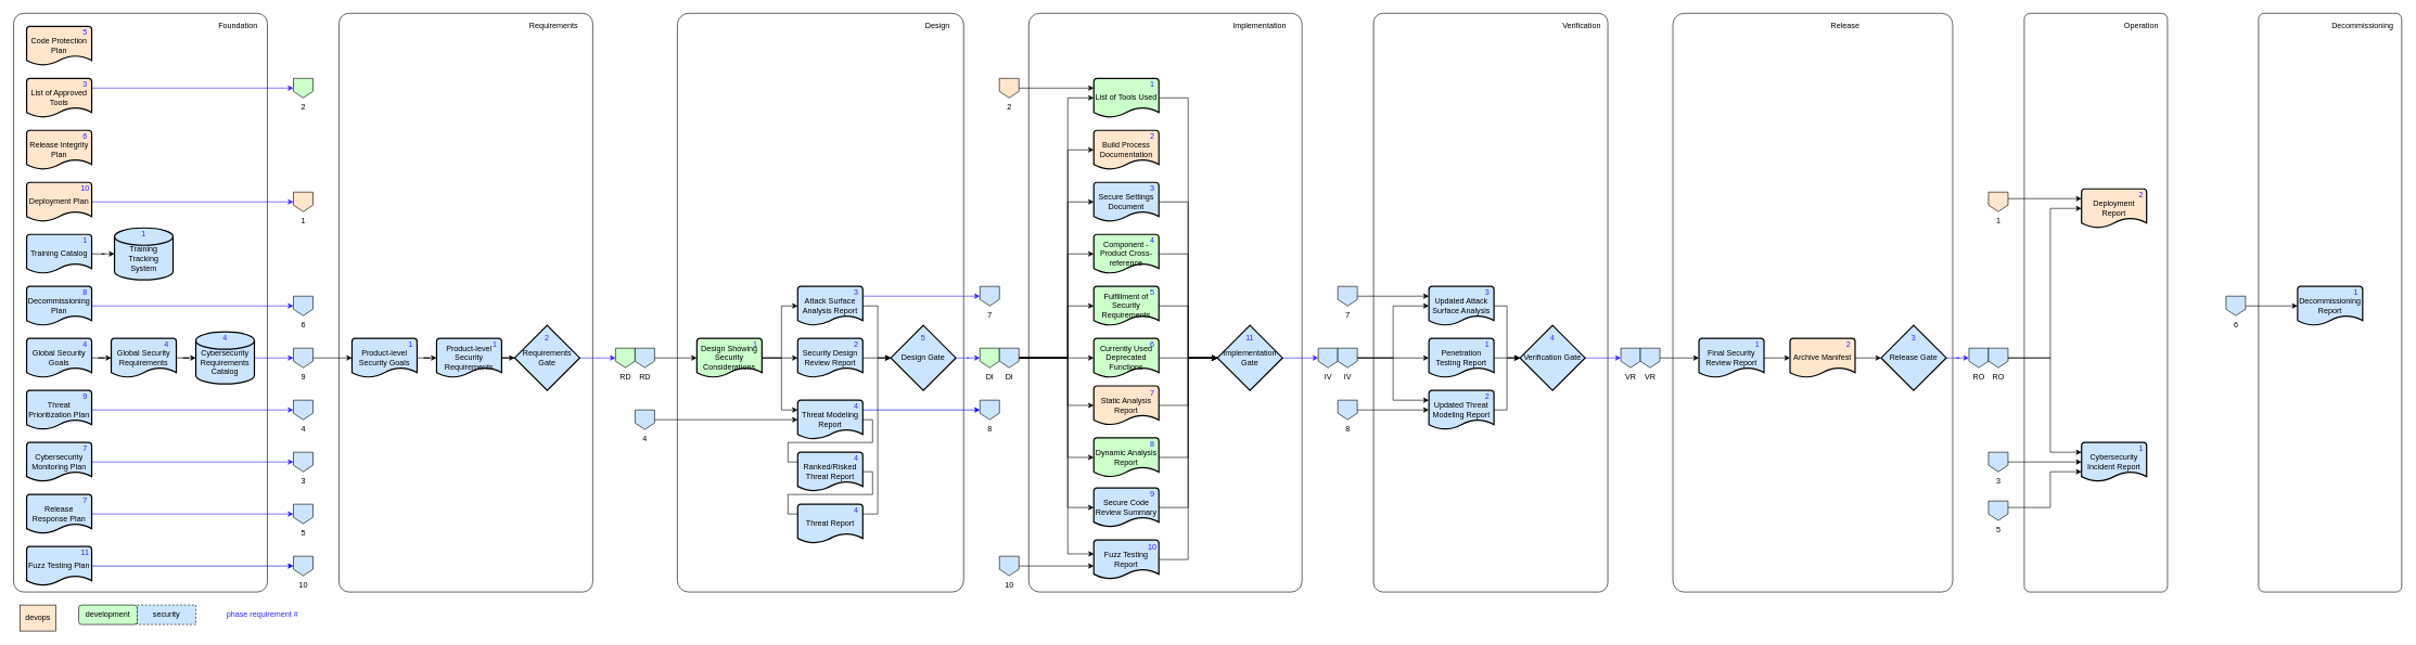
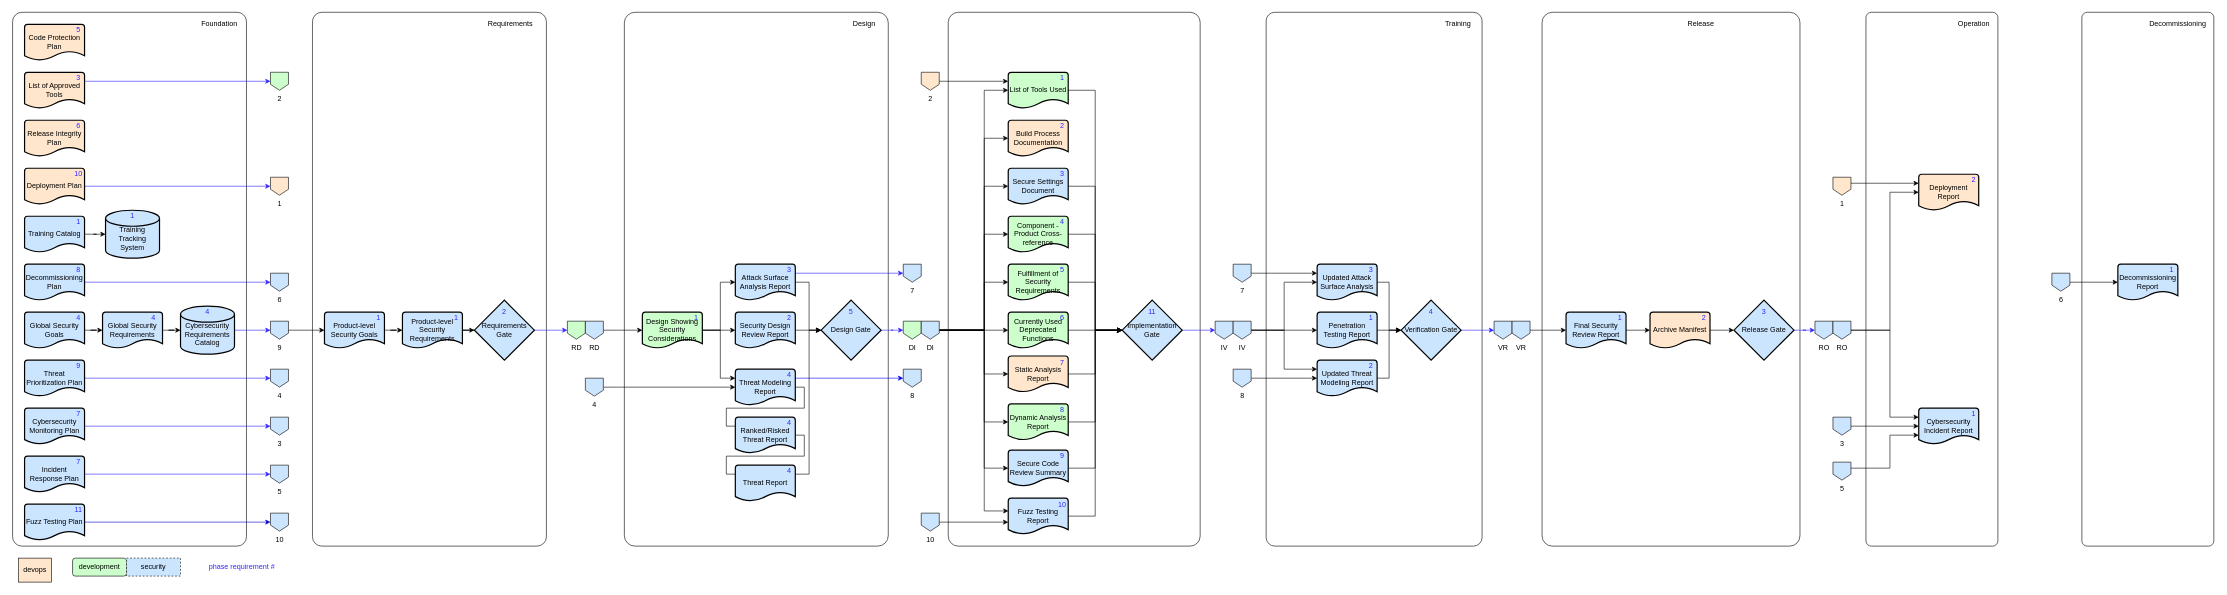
- <mxCell id="59" value="Implementation" style="text;html=1;strokeColor=none;fillColor=none;align=center;verticalAlign=middle;whiteSpace=wrap;rounded=0;" parent="1" vertex="1"><mxGeometry x="1890" y="30" width="90" height="20" as="geometry" /></mxCell>
- <mxCell id="80" value="Verification" style="text;html=1;strokeColor=none;fillColor=none;align=center;verticalAlign=middle;whiteSpace=wrap;rounded=0;" parent="1" vertex="1"><mxGeometry x="2400" y="30" width="60" height="20" as="geometry" /></mxCell>
+ <mxCell id="80" value="Training" style="text;html=1;strokeColor=none;fillColor=none;align=center;verticalAlign=middle;whiteSpace=wrap;rounded=0;" parent="1" vertex="1"><mxGeometry x="2400" y="30" width="60" height="20" as="geometry" /></mxCell>
- <mxCell id="23" value="Release Response Plan" style="strokeWidth=2;html=1;shape=mxgraph.flowchart.document2;whiteSpace=wrap;size=0.25;fillColor=#CCE5FF;" parent="1" vertex="1"><mxGeometry x="40" y="760" width="100" height="60" as="geometry" /></mxCell>
+ <mxCell id="23" value="Incident Response Plan" style="strokeWidth=2;html=1;shape=mxgraph.flowchart.document2;whiteSpace=wrap;size=0.25;fillColor=#CCE5FF;" parent="1" vertex="1"><mxGeometry x="40" y="760" width="100" height="60" as="geometry" /></mxCell>
